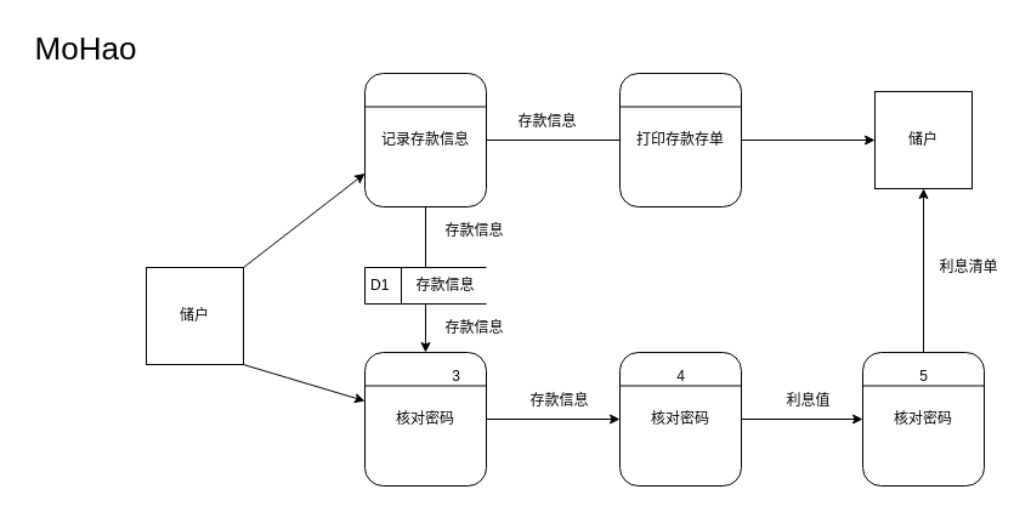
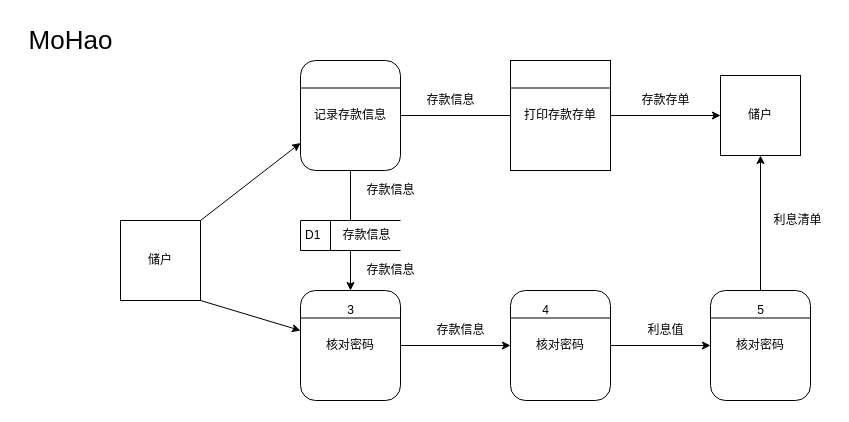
+ <mxCell id="32" value="存款存单" style="text;html=1;align=center;verticalAlign=middle;resizable=0;points=[];autosize=1;strokeColor=none;fillColor=none;" vertex="1" parent="1"><mxGeometry x="635" y="90" width="60" height="20" as="geometry" /></mxCell>
- <mxCell id="19" value="打印存款存单" style="rounded=1;whiteSpace=wrap;html=1;" vertex="1" parent="1"><mxGeometry x="510" y="60" width="100" height="110" as="geometry" /></mxCell>
+ <mxCell id="19" value="打印存款存单" style="whiteSpace=wrap;html=1;rounded=0;" vertex="1" parent="1"><mxGeometry x="510" y="60" width="100" height="110" as="geometry" /></mxCell>
- <mxCell id="14" value="3" style="text;html=1;align=center;verticalAlign=middle;resizable=0;points=[];autosize=1;strokeColor=none;fillColor=none;" vertex="1" parent="1"><mxGeometry x="365" y="300" width="20" height="20" as="geometry" /></mxCell>
+ <mxCell id="14" value="3" style="text;html=1;align=center;verticalAlign=middle;resizable=0;points=[];autosize=1;strokeColor=none;fillColor=none;" vertex="1" parent="1"><mxGeometry x="340" y="300" width="20" height="20" as="geometry" /></mxCell>
- <mxCell id="29" value="4" style="text;html=1;align=center;verticalAlign=middle;resizable=0;points=[];autosize=1;strokeColor=none;fillColor=none;" vertex="1" parent="1"><mxGeometry x="550" y="300" width="20" height="20" as="geometry" /></mxCell>
+ <mxCell id="29" value="4" style="text;html=1;align=center;verticalAlign=middle;resizable=0;points=[];autosize=1;strokeColor=none;fillColor=none;" vertex="1" parent="1"><mxGeometry x="535" y="300" width="20" height="20" as="geometry" /></mxCell>
